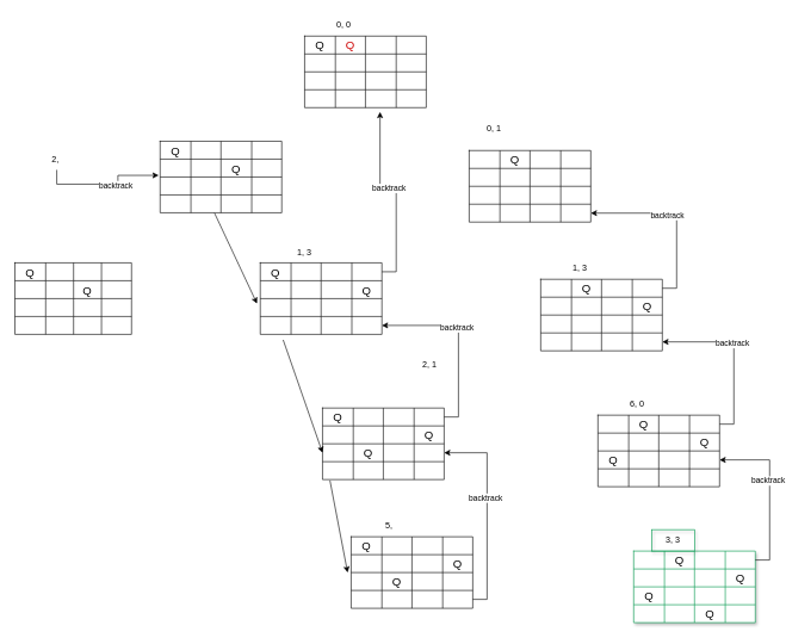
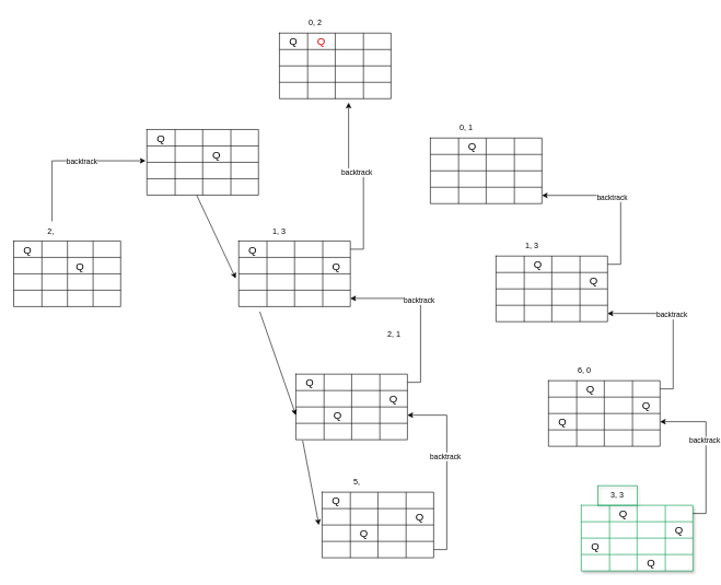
- <mxCell id="44" value="0, 0" style="text;html=1;strokeColor=none;fillColor=none;align=center;verticalAlign=middle;whiteSpace=wrap;rounded=0;" vertex="1" parent="1"><mxGeometry x="450" y="20" width="60" height="30" as="geometry" /></mxCell>
+ <mxCell id="44" value="0, 2" style="text;html=1;strokeColor=none;fillColor=none;align=center;verticalAlign=middle;whiteSpace=wrap;rounded=0;" vertex="1" parent="1"><mxGeometry x="450" y="20" width="60" height="30" as="geometry" /></mxCell>
- <mxCell id="165" value="0, 1" style="text;html=1;strokeColor=none;fillColor=none;align=center;verticalAlign=middle;whiteSpace=wrap;rounded=0;" vertex="1" parent="1"><mxGeometry x="660" y="165" width="60" height="30" as="geometry" /></mxCell>
+ <mxCell id="165" value="0, 1" style="text;html=1;strokeColor=none;fillColor=none;align=center;verticalAlign=middle;whiteSpace=wrap;rounded=0;" vertex="1" parent="1"><mxGeometry x="680" y="180" width="60" height="30" as="geometry" /></mxCell>
- <mxCell id="66" value="2,&amp;nbsp;" style="text;html=1;strokeColor=none;fillColor=none;align=center;verticalAlign=middle;whiteSpace=wrap;rounded=0;" vertex="1" parent="1"><mxGeometry x="52" y="207" width="53" height="30" as="geometry" /></mxCell>
+ <mxCell id="66" value="2,&amp;nbsp;" style="text;html=1;strokeColor=none;fillColor=none;align=center;verticalAlign=middle;whiteSpace=wrap;rounded=0;" vertex="1" parent="1"><mxGeometry x="52" y="337" width="53" height="30" as="geometry" /></mxCell>
